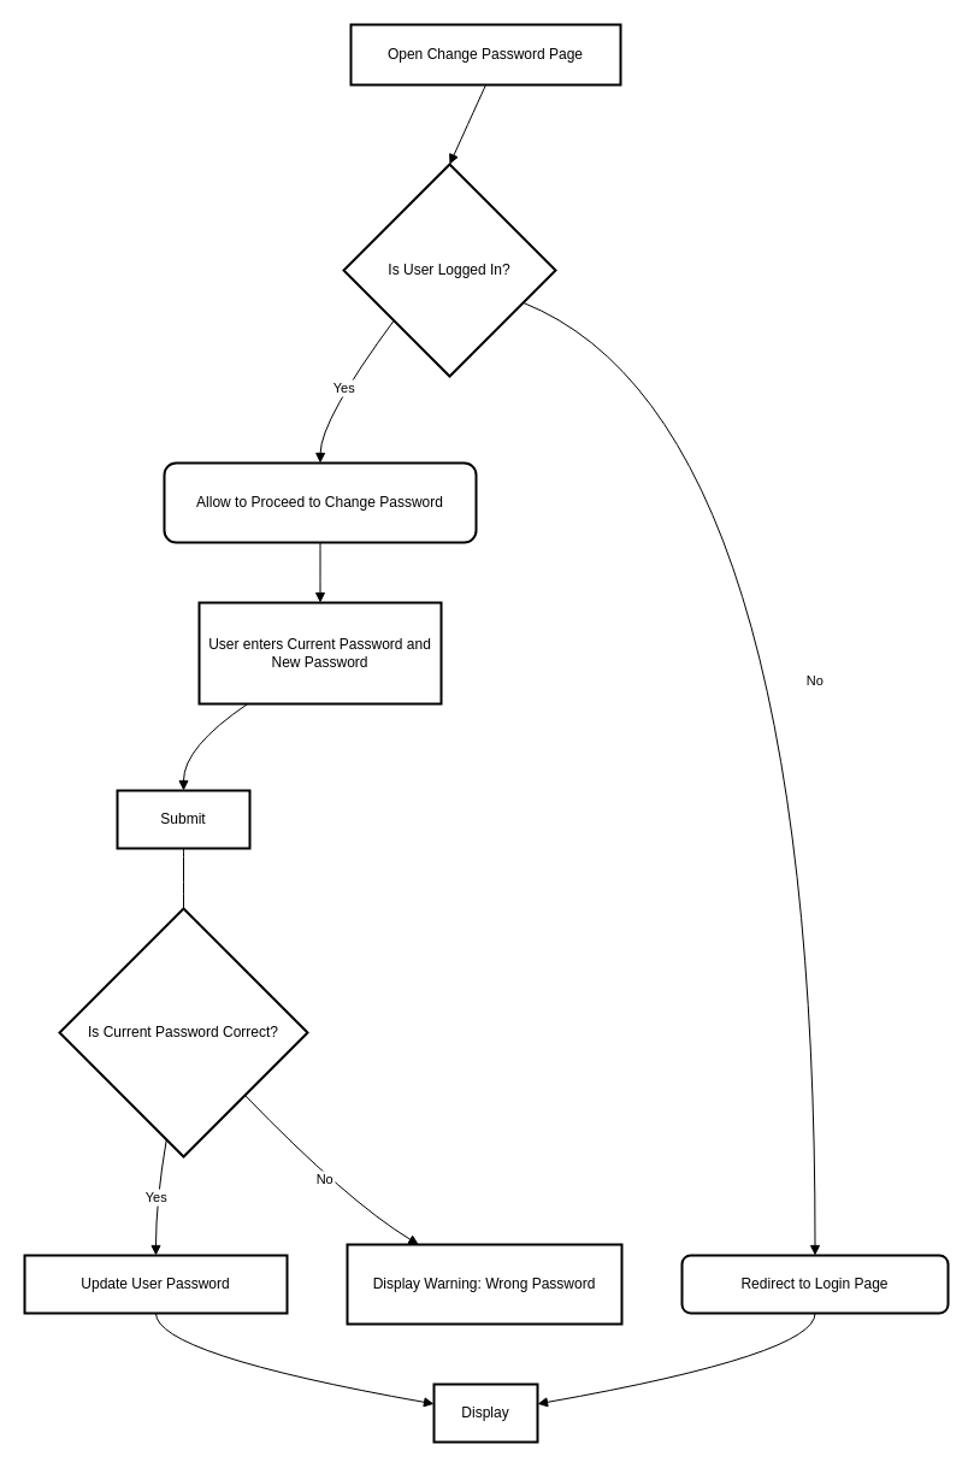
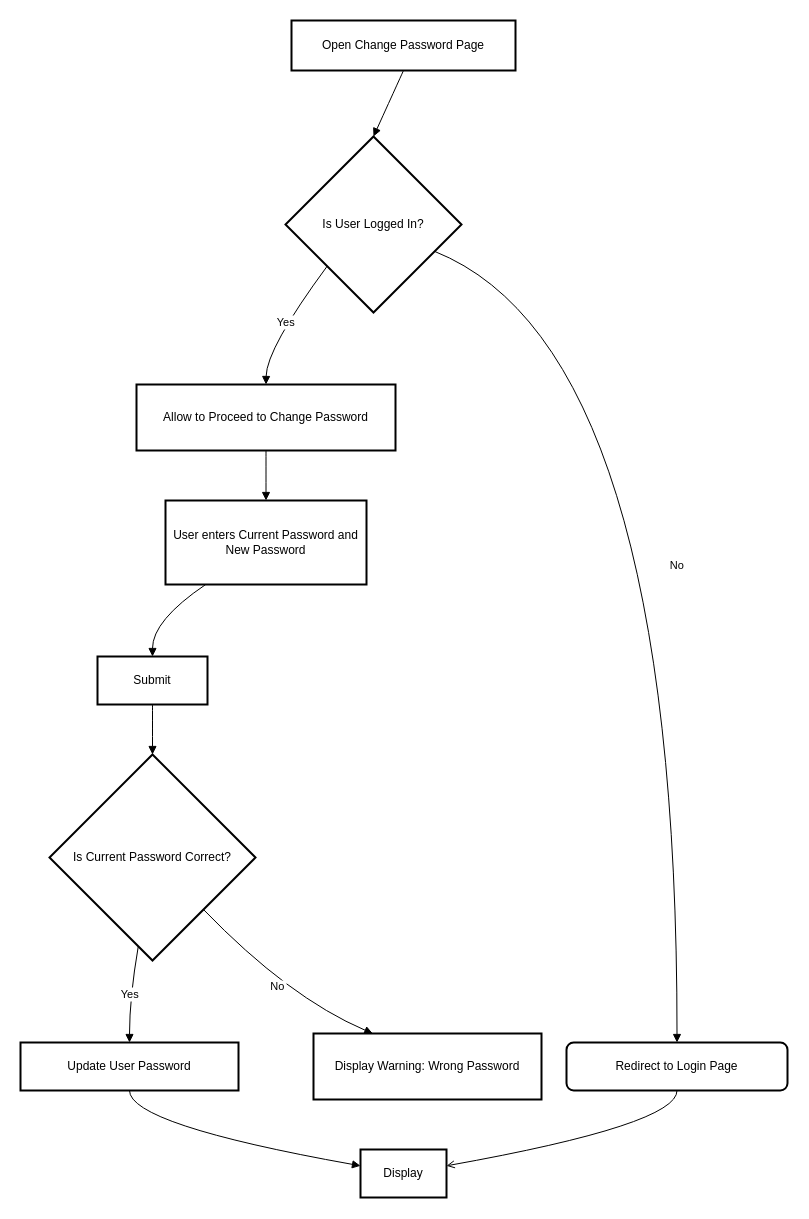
- <mxCell id="4" value="Allow to Proceed to Change Password" style="whiteSpace=wrap;strokeWidth=2;rounded=1;" vertex="1" parent="1"><mxGeometry x="136" y="384" width="259" height="66" as="geometry" /></mxCell>
+ <mxCell id="4" value="Allow to Proceed to Change Password" style="whiteSpace=wrap;strokeWidth=2;" vertex="1" parent="1"><mxGeometry x="136" y="384" width="259" height="66" as="geometry" /></mxCell>
- <mxCell id="17" value="" style="curved=1;startArrow=none;endArrow=none;exitX=0.5;exitY=1.01;entryX=0.5;entryY=0;rounded=0;" edge="1" parent="1" source="7" target="8"><mxGeometry relative="1" as="geometry"><Array as="points" /></mxGeometry></mxCell>
+ <mxCell id="17" value="" style="curved=1;startArrow=none;endArrow=block;exitX=0.5;exitY=1.01;entryX=0.5;entryY=0;rounded=0;" edge="1" parent="1" source="7" target="8"><mxGeometry relative="1" as="geometry"><Array as="points" /></mxGeometry></mxCell>
- <mxCell id="9" value="Display Warning: Wrong Password" style="whiteSpace=wrap;strokeWidth=2;" vertex="1" parent="1"><mxGeometry x="288" y="1033" width="228" height="66" as="geometry" /></mxCell>
+ <mxCell id="9" value="Display Warning: Wrong Password" style="whiteSpace=wrap;strokeWidth=2;" vertex="1" parent="1"><mxGeometry x="313" y="1033" width="228" height="66" as="geometry" /></mxCell>
- <mxCell id="21" value="" style="curved=1;startArrow=none;endArrow=block;exitX=0.5;exitY=1.01;entryX=1;entryY=0.34;rounded=0;" edge="1" parent="1" source="5" target="11"><mxGeometry relative="1" as="geometry"><Array as="points"><mxPoint x="677" y="1124" /></Array></mxGeometry></mxCell>
+ <mxCell id="21" value="" style="curved=1;startArrow=none;endArrow=open;exitX=0.5;exitY=1.01;entryX=1;entryY=0.34;rounded=0;" edge="1" parent="1" source="5" target="11"><mxGeometry relative="1" as="geometry"><Array as="points"><mxPoint x="677" y="1124" /></Array></mxGeometry></mxCell>
